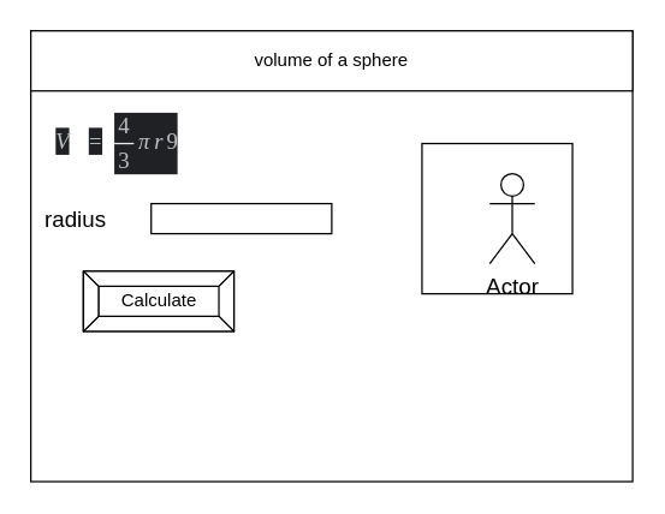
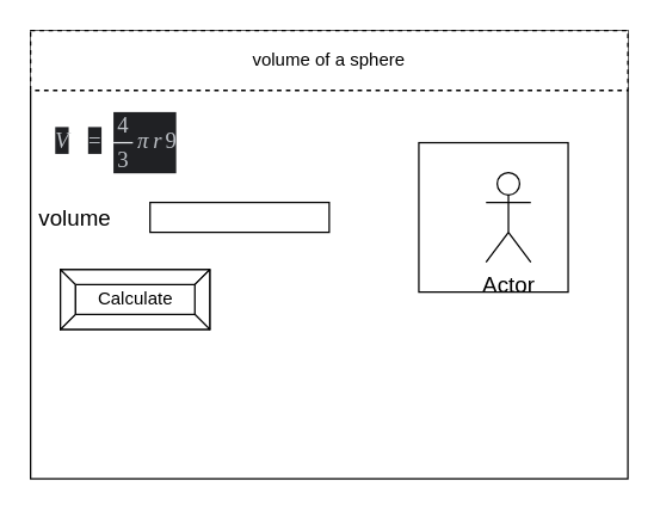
- <mxCell id="3" value="volume of a sphere" style="rounded=0;whiteSpace=wrap;html=1;" parent="1" vertex="1"><mxGeometry x="20" y="20" width="400" height="40" as="geometry" /></mxCell>
+ <mxCell id="3" value="volume of a sphere" style="rounded=0;whiteSpace=wrap;html=1;dashed=1;" parent="1" vertex="1"><mxGeometry x="20" y="20" width="400" height="40" as="geometry" /></mxCell>
- <mxCell id="6" value="radius" style="text;html=1;strokeColor=none;fillColor=none;align=center;verticalAlign=middle;whiteSpace=wrap;rounded=0;fontSize=15;" vertex="1" parent="1"><mxGeometry x="20" y="130" width="60" height="30" as="geometry" /></mxCell>
+ <mxCell id="6" value="volume" style="text;html=1;strokeColor=none;fillColor=none;align=center;verticalAlign=middle;whiteSpace=wrap;rounded=0;fontSize=15;" vertex="1" parent="1"><mxGeometry x="20" y="130" width="60" height="30" as="geometry" /></mxCell>
- <mxCell id="4" value="Calculate" style="labelPosition=center;verticalLabelPosition=middle;align=center;html=1;shape=mxgraph.basic.button;dx=10;" parent="1" vertex="1"><mxGeometry x="55" y="180" width="100" height="40" as="geometry" /></mxCell>
+ <mxCell id="4" value="Calculate" style="labelPosition=center;verticalLabelPosition=middle;align=center;html=1;shape=mxgraph.basic.button;dx=10;" parent="1" vertex="1"><mxGeometry x="40" y="180" width="100" height="40" as="geometry" /></mxCell>
